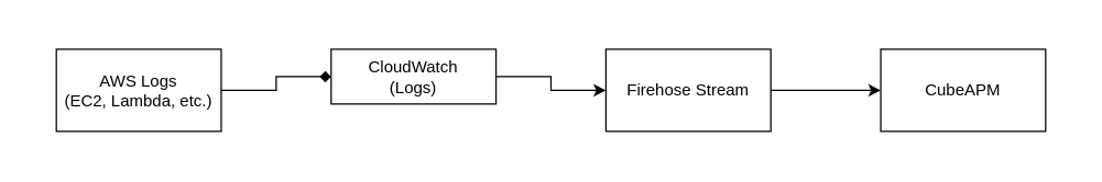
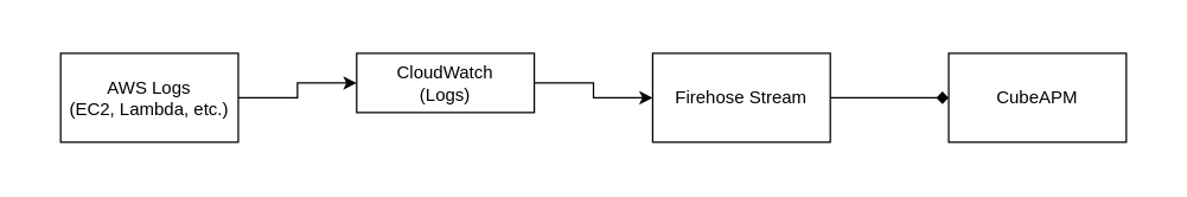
- <mxCell id="3" value="" style="edgeStyle=orthogonalEdgeStyle;rounded=0;orthogonalLoop=1;jettySize=auto;html=1;labelBackgroundColor=none;fontColor=default;endArrow=diamond;" edge="1" parent="1" source="4" target="6"><mxGeometry relative="1" as="geometry" /></mxCell>
+ <mxCell id="3" value="" style="edgeStyle=orthogonalEdgeStyle;rounded=0;orthogonalLoop=1;jettySize=auto;html=1;labelBackgroundColor=none;fontColor=default;" edge="1" parent="1" source="4" target="6"><mxGeometry relative="1" as="geometry" /></mxCell>
- <mxCell id="7" value="" style="edgeStyle=orthogonalEdgeStyle;rounded=0;orthogonalLoop=1;jettySize=auto;html=1;" edge="1" parent="1" source="8" target="9"><mxGeometry relative="1" as="geometry" /></mxCell>
+ <mxCell id="7" value="" style="edgeStyle=orthogonalEdgeStyle;rounded=0;orthogonalLoop=1;jettySize=auto;html=1;endArrow=diamond;" edge="1" parent="1" source="8" target="9"><mxGeometry relative="1" as="geometry" /></mxCell>
